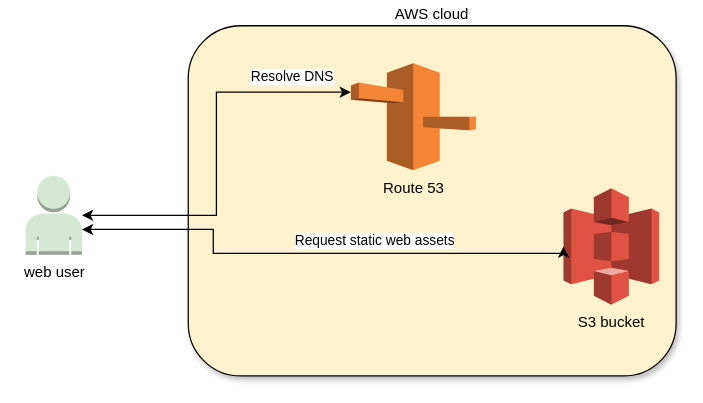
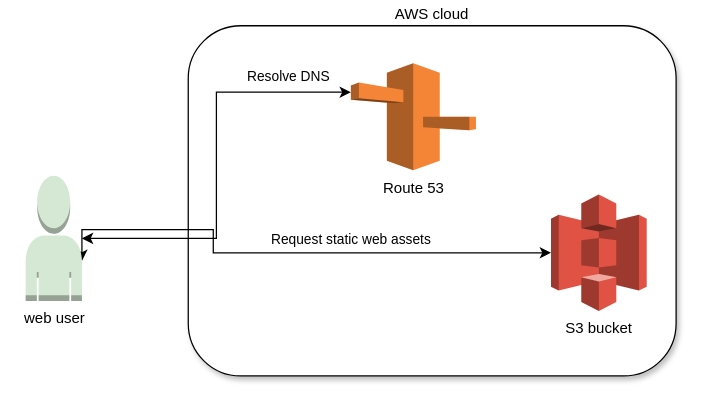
- <mxCell id="2" value="&lt;div&gt;AWS cloud&lt;br&gt;&lt;/div&gt;" style="rounded=1;whiteSpace=wrap;html=1;shadow=1;align=center;verticalAlign=bottom;labelPosition=center;verticalLabelPosition=top;fillColor=#fff2cc;" vertex="1" parent="1"><mxGeometry x="150" y="20" width="390" height="280" as="geometry" /></mxCell>
+ <mxCell id="2" value="&lt;div&gt;AWS cloud&lt;br&gt;&lt;/div&gt;" style="rounded=1;whiteSpace=wrap;html=1;shadow=1;align=center;verticalAlign=bottom;labelPosition=center;verticalLabelPosition=top;" vertex="1" parent="1"><mxGeometry x="150" y="20" width="390" height="280" as="geometry" /></mxCell>
- <mxCell id="9" value="web user" style="outlineConnect=0;dashed=0;verticalLabelPosition=bottom;verticalAlign=top;align=center;html=1;shape=mxgraph.aws3.user;fillColor=#d5e8d4;strokeColor=#82b366;" vertex="1" parent="1"><mxGeometry x="20" y="140" width="45" height="63" as="geometry" /></mxCell>
+ <mxCell id="9" value="web user" style="outlineConnect=0;dashed=0;verticalLabelPosition=bottom;verticalAlign=top;align=center;html=1;shape=mxgraph.aws3.user;fillColor=#d5e8d4;strokeColor=#82b366;" vertex="1" parent="1"><mxGeometry x="20" y="140" width="45" height="100" as="geometry" /></mxCell>
- <mxCell id="3" value="S3 bucket" style="outlineConnect=0;dashed=0;verticalLabelPosition=bottom;verticalAlign=top;align=center;html=1;shape=mxgraph.aws3.s3;fillColor=#E05243;gradientColor=none;" vertex="1" parent="1"><mxGeometry x="450" y="150" width="76.5" height="93" as="geometry" /></mxCell>
+ <mxCell id="3" value="S3 bucket" style="outlineConnect=0;dashed=0;verticalLabelPosition=bottom;verticalAlign=top;align=center;html=1;shape=mxgraph.aws3.s3;fillColor=#E05243;gradientColor=none;" vertex="1" parent="1"><mxGeometry x="440" y="155" width="76.5" height="93" as="geometry" /></mxCell>
